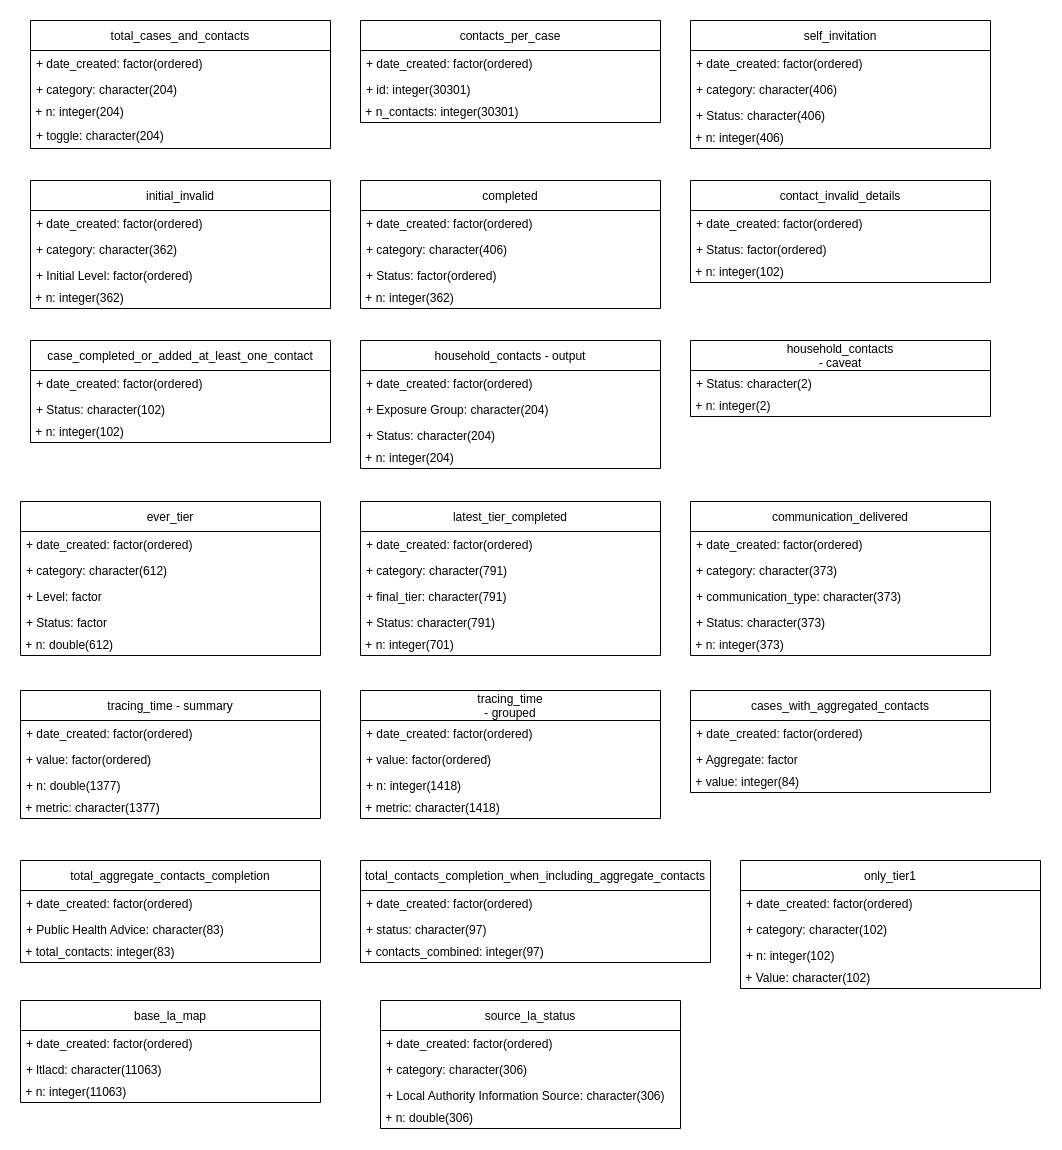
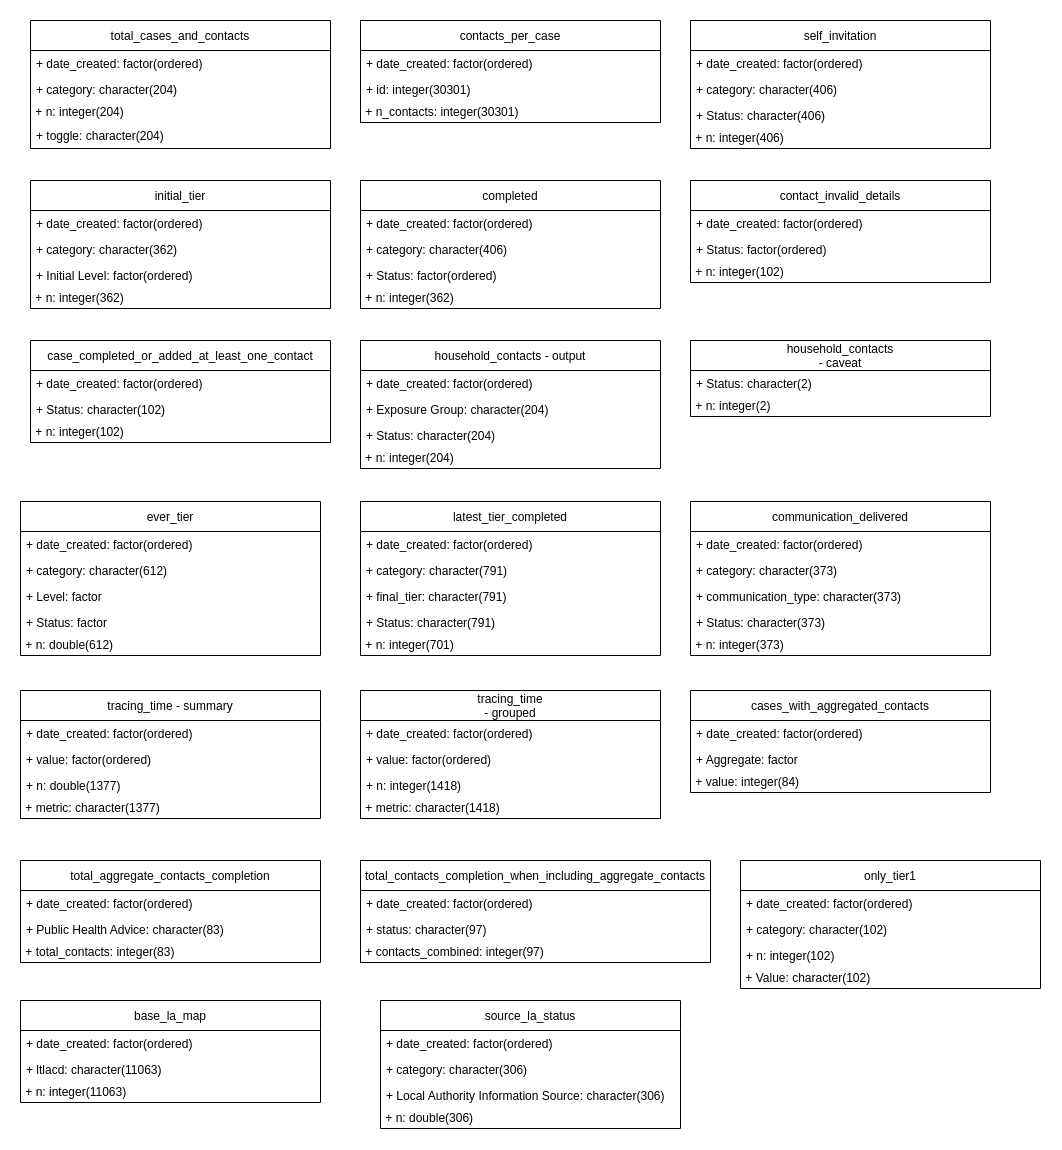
- <mxCell id="16" value="initial_invalid" style="swimlane;fontStyle=0;childLayout=stackLayout;horizontal=1;startSize=30;fillColor=none;horizontalStack=0;resizeParent=1;resizeParentMax=0;resizeLast=0;collapsible=1;marginBottom=0;" parent="1" vertex="1"><mxGeometry x="30" y="180" width="300" height="128" as="geometry"><mxRectangle x="-790" y="40" width="170" height="30" as="alternateBounds" /></mxGeometry></mxCell>
+ <mxCell id="16" value="initial_tier" style="swimlane;fontStyle=0;childLayout=stackLayout;horizontal=1;startSize=30;fillColor=none;horizontalStack=0;resizeParent=1;resizeParentMax=0;resizeLast=0;collapsible=1;marginBottom=0;" parent="1" vertex="1"><mxGeometry x="30" y="180" width="300" height="128" as="geometry"><mxRectangle x="-790" y="40" width="170" height="30" as="alternateBounds" /></mxGeometry></mxCell>
